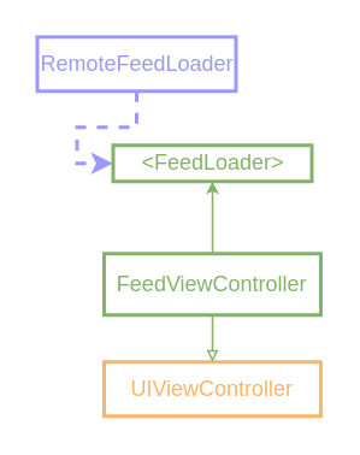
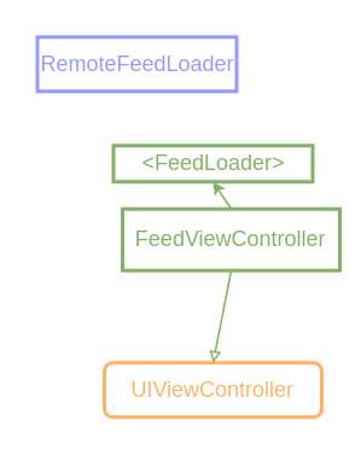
- <mxCell id="8" style="edgeStyle=orthogonalEdgeStyle;rounded=0;jumpSize=4;orthogonalLoop=1;jettySize=auto;html=1;entryX=0;entryY=0.5;entryDx=0;entryDy=0;dashed=1;fontColor=#82B366;startArrow=none;startFill=0;strokeColor=#9999FF;strokeWidth=2;" edge="1" parent="1" source="9" target="5"><mxGeometry relative="1" as="geometry" /></mxCell>
- <mxCell id="2" value="FeedViewController" style="whiteSpace=wrap;html=1;strokeColor=#82B366;fontColor=#82B366;strokeWidth=2;" vertex="1" parent="1"><mxGeometry x="57" y="140" width="120" height="34" as="geometry" /></mxCell>
+ <mxCell id="2" value="FeedViewController" style="whiteSpace=wrap;html=1;strokeColor=#82B366;fontColor=#82B366;strokeWidth=2;" vertex="1" parent="1"><mxGeometry x="67" y="115" width="120" height="34" as="geometry" /></mxCell>
- <mxCell id="3" value="UIViewController" style="whiteSpace=wrap;html=1;labelBackgroundColor=#ffffff;fontColor=#FFB366;strokeColor=#FFB366;strokeWidth=2;" vertex="1" parent="1"><mxGeometry x="57" y="200" width="120" height="30" as="geometry" /></mxCell>
+ <mxCell id="3" value="UIViewController" style="whiteSpace=wrap;html=1;labelBackgroundColor=#ffffff;fontColor=#FFB366;strokeColor=#FFB366;strokeWidth=2;rounded=1;" vertex="1" parent="1"><mxGeometry x="57" y="200" width="120" height="30" as="geometry" /></mxCell>
